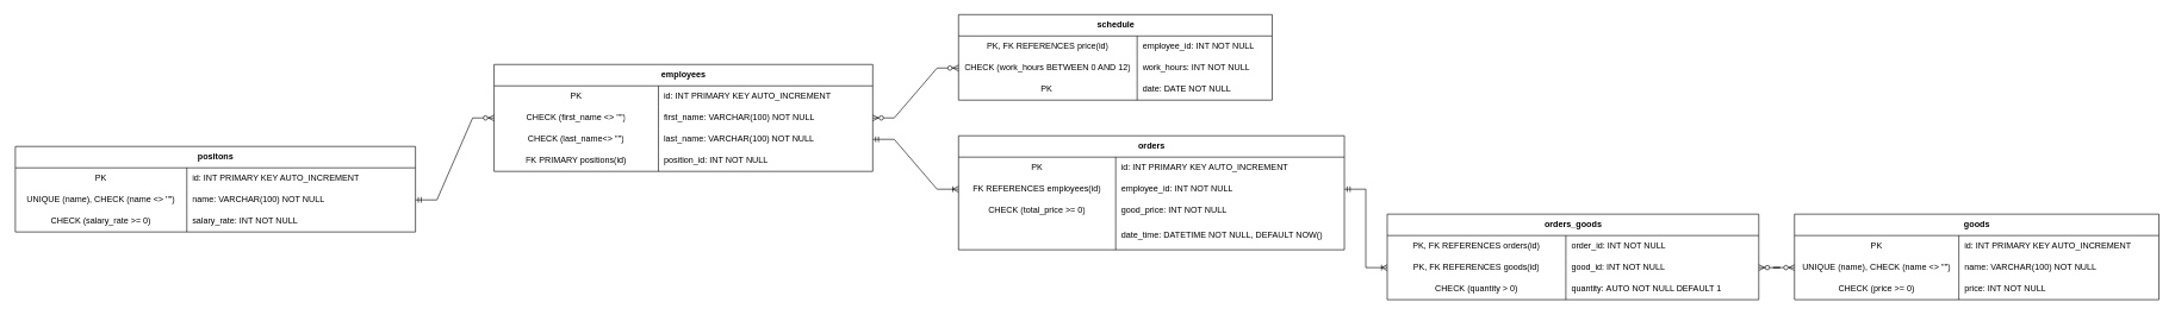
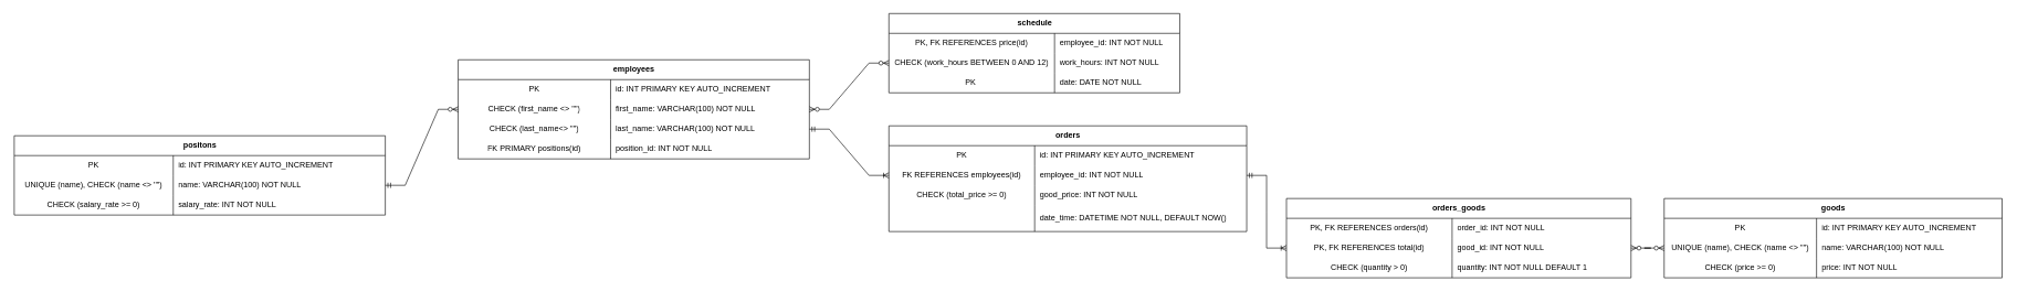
- <mxCell id="63" value="PK, FK&amp;nbsp;REFERENCES goods(id)" style="shape=partialRectangle;connectable=0;fillColor=none;top=0;left=0;bottom=0;right=0;editable=1;overflow=hidden;whiteSpace=wrap;html=1;" parent="62" vertex="1"><mxGeometry width="250" height="30" as="geometry"><mxRectangle width="250" height="30" as="alternateBounds" /></mxGeometry></mxCell>
+ <mxCell id="63" value="PK, FK&amp;nbsp;REFERENCES total(id)" style="shape=partialRectangle;connectable=0;fillColor=none;top=0;left=0;bottom=0;right=0;editable=1;overflow=hidden;whiteSpace=wrap;html=1;" parent="62" vertex="1"><mxGeometry width="250" height="30" as="geometry"><mxRectangle width="250" height="30" as="alternateBounds" /></mxGeometry></mxCell>
- <mxCell id="67" value="quantity:&amp;nbsp;AUTO NOT NULL DEFAULT 1" style="shape=partialRectangle;connectable=0;fillColor=none;top=0;left=0;bottom=0;right=0;align=left;spacingLeft=6;overflow=hidden;whiteSpace=wrap;html=1;" parent="65" vertex="1"><mxGeometry x="250" width="270" height="30" as="geometry"><mxRectangle width="270" height="30" as="alternateBounds" /></mxGeometry></mxCell>
+ <mxCell id="67" value="quantity:&amp;nbsp;INT NOT NULL DEFAULT 1" style="shape=partialRectangle;connectable=0;fillColor=none;top=0;left=0;bottom=0;right=0;align=left;spacingLeft=6;overflow=hidden;whiteSpace=wrap;html=1;" parent="65" vertex="1"><mxGeometry x="250" width="270" height="30" as="geometry"><mxRectangle width="270" height="30" as="alternateBounds" /></mxGeometry></mxCell>
